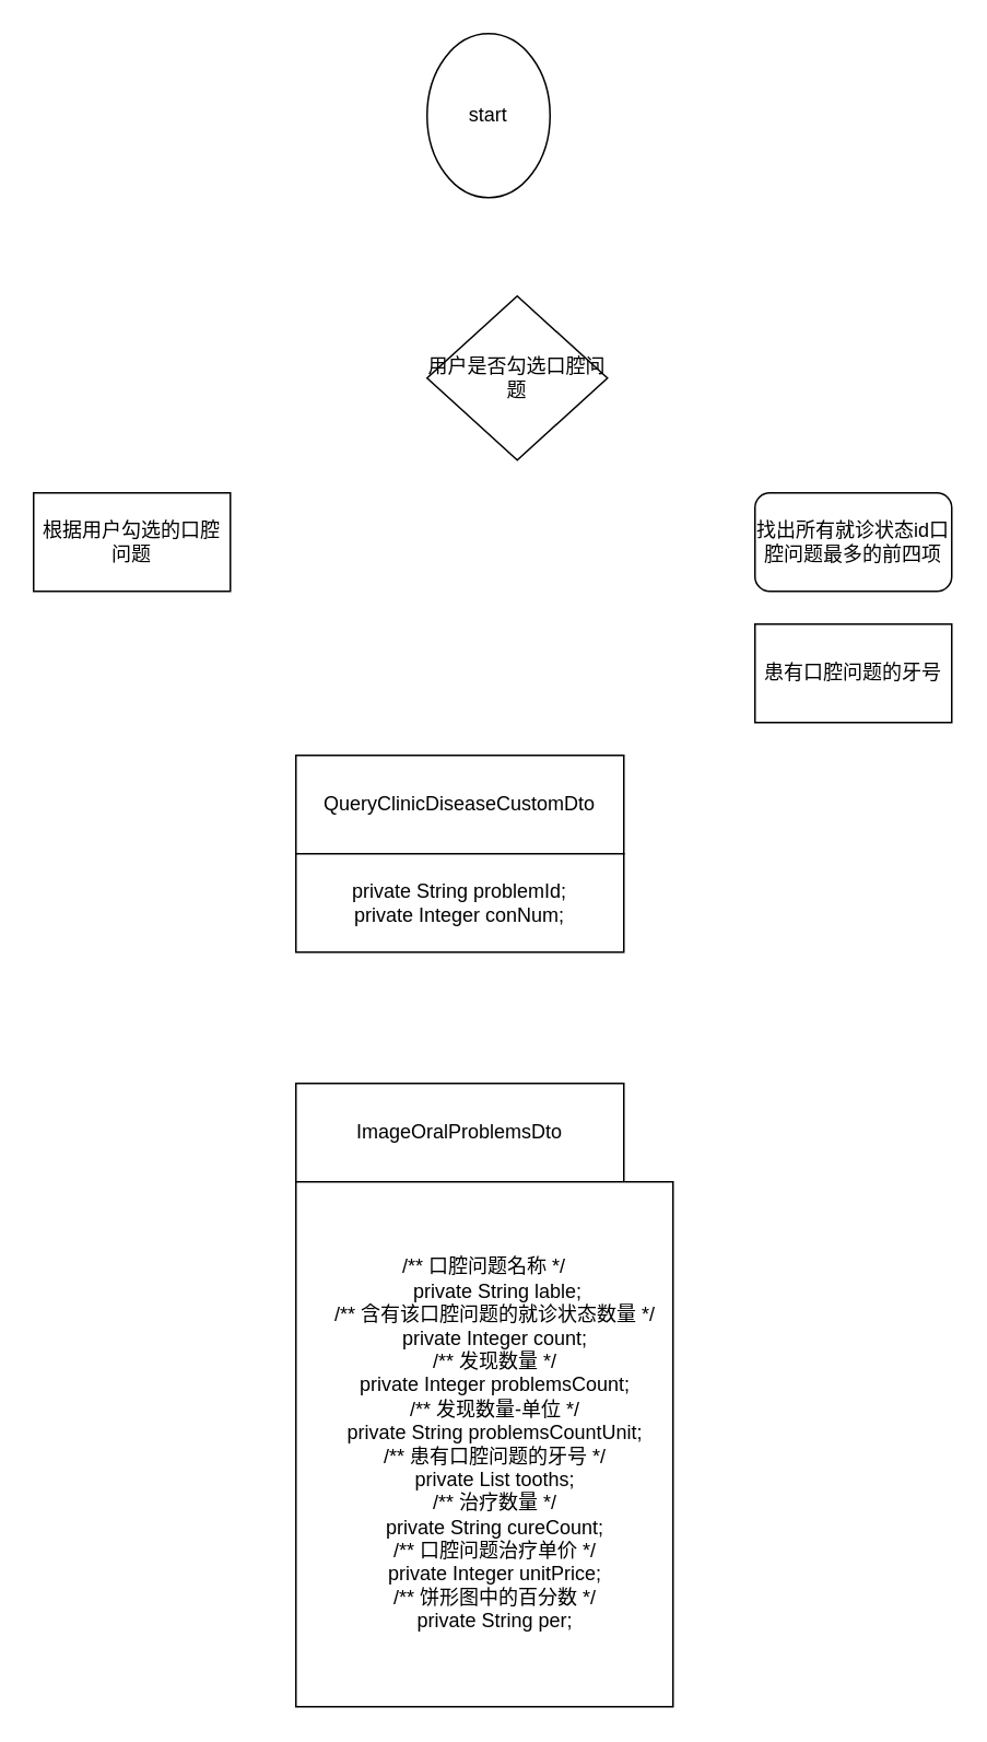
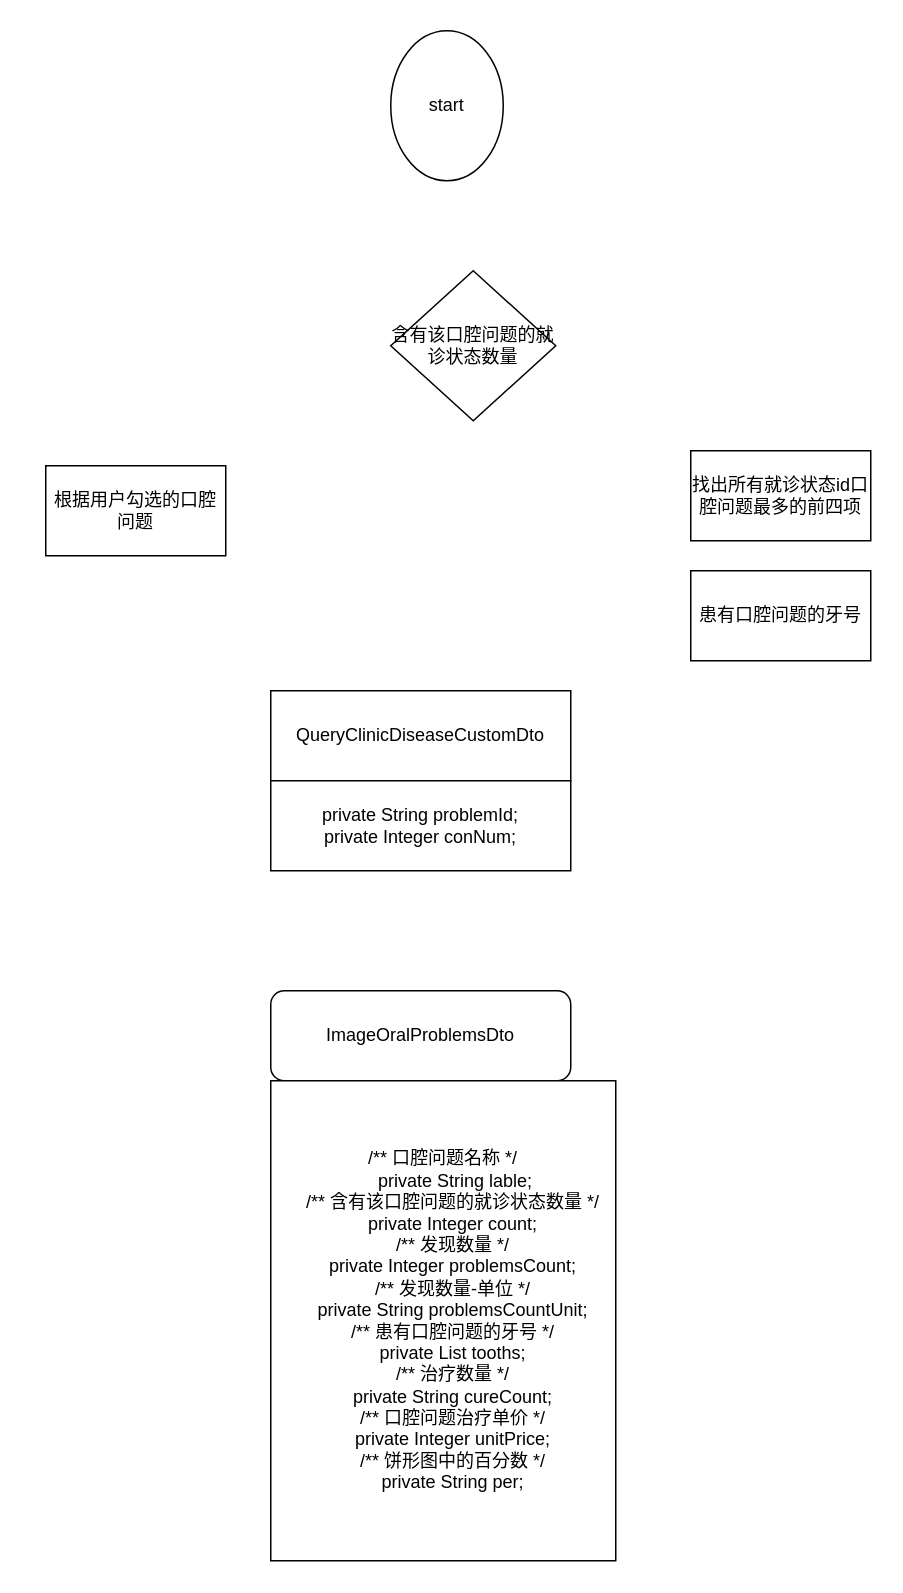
- <mxCell id="4" value="用户是否勾选口腔问题" style="rhombus;whiteSpace=wrap;html=1;" vertex="1" parent="1"><mxGeometry x="260" y="180" width="110" height="100" as="geometry" /></mxCell>
+ <mxCell id="4" value="含有该口腔问题的就诊状态数量" style="rhombus;whiteSpace=wrap;html=1;" vertex="1" parent="1"><mxGeometry x="260" y="180" width="110" height="100" as="geometry" /></mxCell>
- <mxCell id="3" value="根据用户勾选的口腔问题" style="rounded=0;whiteSpace=wrap;html=1;" vertex="1" parent="1"><mxGeometry x="20" y="300" width="120" height="60" as="geometry" /></mxCell>
+ <mxCell id="3" value="根据用户勾选的口腔问题" style="rounded=0;whiteSpace=wrap;html=1;" vertex="1" parent="1"><mxGeometry x="30" y="310" width="120" height="60" as="geometry" /></mxCell>
- <mxCell id="5" value="找出所有就诊状态id口腔问题最多的前四项&lt;br&gt;" style="whiteSpace=wrap;html=1;rounded=1;" vertex="1" parent="1"><mxGeometry x="460" y="300" width="120" height="60" as="geometry" /></mxCell>
+ <mxCell id="5" value="找出所有就诊状态id口腔问题最多的前四项&lt;br&gt;" style="rounded=0;whiteSpace=wrap;html=1;" vertex="1" parent="1"><mxGeometry x="460" y="300" width="120" height="60" as="geometry" /></mxCell>
- <mxCell id="8" value="ImageOralProblemsDto" style="rounded=0;whiteSpace=wrap;html=1;" vertex="1" parent="1"><mxGeometry x="180" y="660" width="200" height="60" as="geometry" /></mxCell>
+ <mxCell id="8" value="ImageOralProblemsDto" style="whiteSpace=wrap;html=1;rounded=1;" vertex="1" parent="1"><mxGeometry x="180" y="660" width="200" height="60" as="geometry" /></mxCell>
